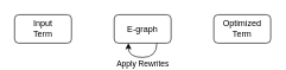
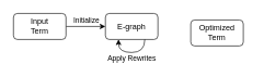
+ <mxCell id="2" value="" style="edgeStyle=orthogonalEdgeStyle;rounded=0;orthogonalLoop=1;jettySize=auto;html=1;" edge="1" parent="1" source="4" target="5"><mxGeometry relative="1" as="geometry" /></mxCell>
+ <mxCell id="3" value="Initialize" style="edgeLabel;html=1;align=center;verticalAlign=middle;resizable=0;points=[];" vertex="1" connectable="0" parent="2"><mxGeometry x="-0.234" y="2" relative="1" as="geometry"><mxPoint x="7.24" y="-8" as="offset" /></mxGeometry></mxCell>
- <mxCell id="6" value="Optimized Term" style="rounded=1;whiteSpace=wrap;html=1;" vertex="1" parent="1"><mxGeometry x="300" y="20" width="80" height="40" as="geometry" /></mxCell>
+ <mxCell id="6" value="Optimized Term" style="rounded=1;whiteSpace=wrap;html=1;" vertex="1" parent="1"><mxGeometry x="290" y="30" width="80" height="40" as="geometry" /></mxCell>
